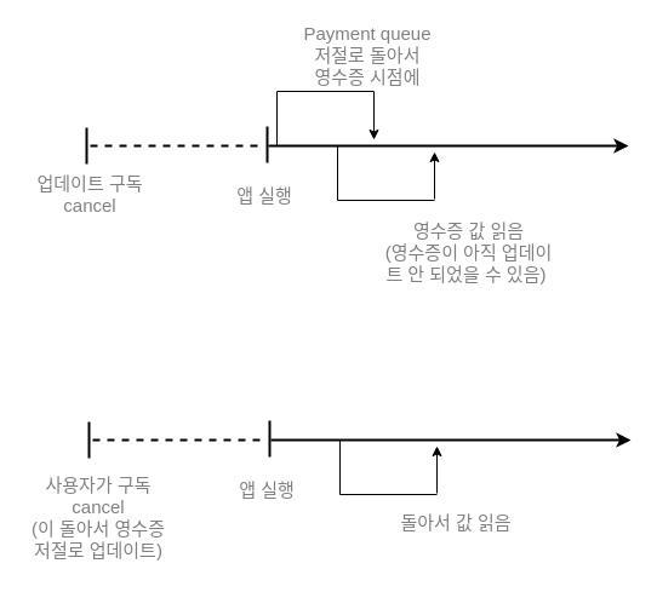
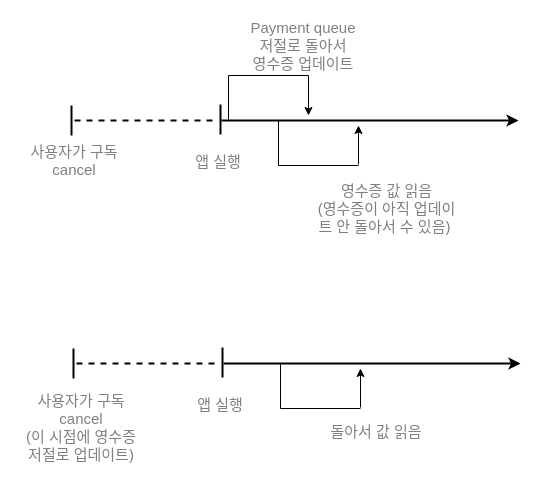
- <mxCell id="15" value="Payment queue &lt;br&gt;저절로 돌아서 &lt;br&gt;영수증 시점에" style="text;html=1;strokeColor=none;fillColor=none;align=center;verticalAlign=middle;whiteSpace=wrap;rounded=0;fontSize=15;fontColor=#808080;" vertex="1" parent="1"><mxGeometry x="228" y="20" width="150" height="50" as="geometry" /></mxCell>
+ <mxCell id="15" value="Payment queue &lt;br&gt;저절로 돌아서 &lt;br&gt;영수증 업데이트" style="text;html=1;strokeColor=none;fillColor=none;align=center;verticalAlign=middle;whiteSpace=wrap;rounded=0;fontSize=15;fontColor=#808080;" vertex="1" parent="1"><mxGeometry x="228" y="20" width="150" height="50" as="geometry" /></mxCell>
- <mxCell id="4" value="업데이트 구독 cancel" style="text;html=1;strokeColor=none;fillColor=none;align=center;verticalAlign=middle;whiteSpace=wrap;rounded=0;fontSize=15;fontColor=#808080;" vertex="1" parent="1"><mxGeometry x="24" y="145" width="100" height="30" as="geometry" /></mxCell>
+ <mxCell id="4" value="사용자가 구독 cancel" style="text;html=1;strokeColor=none;fillColor=none;align=center;verticalAlign=middle;whiteSpace=wrap;rounded=0;fontSize=15;fontColor=#808080;" vertex="1" parent="1"><mxGeometry x="24" y="145" width="100" height="30" as="geometry" /></mxCell>
- <mxCell id="8" value="영수증 값 읽음&lt;br&gt;(영수증이 아직 업데이트 안 되었을 수 있음)&amp;nbsp;&lt;br&gt;" style="text;html=1;strokeColor=none;fillColor=none;align=center;verticalAlign=middle;whiteSpace=wrap;rounded=0;fontSize=15;fontColor=#808080;" vertex="1" parent="1"><mxGeometry x="315" y="180" width="143" height="55" as="geometry" /></mxCell>
+ <mxCell id="8" value="영수증 값 읽음&lt;br&gt;(영수증이 아직 업데이트 안 돌아서 수 있음)&amp;nbsp;&lt;br&gt;" style="text;html=1;strokeColor=none;fillColor=none;align=center;verticalAlign=middle;whiteSpace=wrap;rounded=0;fontSize=15;fontColor=#808080;" vertex="1" parent="1"><mxGeometry x="315" y="180" width="143" height="55" as="geometry" /></mxCell>
- <mxCell id="18" value="사용자가 구독 cancel&lt;br&gt;(이 돌아서 영수증 저절로 업데이트)&lt;br&gt;" style="text;html=1;strokeColor=none;fillColor=none;align=center;verticalAlign=middle;whiteSpace=wrap;rounded=0;fontSize=15;fontColor=#808080;" vertex="1" parent="1"><mxGeometry x="20" y="387" width="122" height="80" as="geometry" /></mxCell>
+ <mxCell id="18" value="사용자가 구독 cancel&lt;br&gt;(이 시점에 영수증 저절로 업데이트)&lt;br&gt;" style="text;html=1;strokeColor=none;fillColor=none;align=center;verticalAlign=middle;whiteSpace=wrap;rounded=0;fontSize=15;fontColor=#808080;" vertex="1" parent="1"><mxGeometry x="20" y="387" width="122" height="80" as="geometry" /></mxCell>
